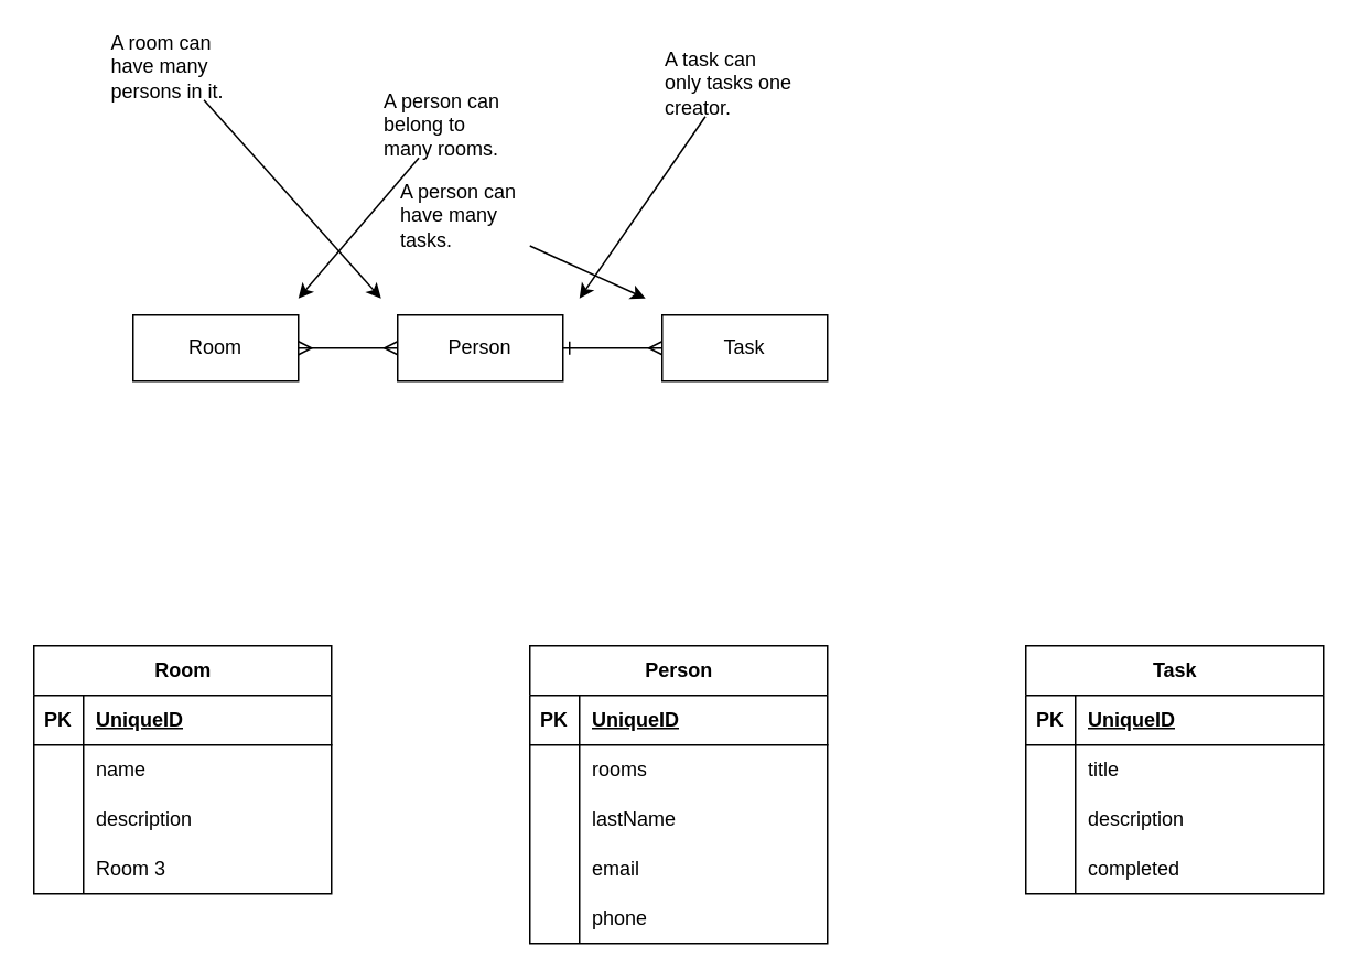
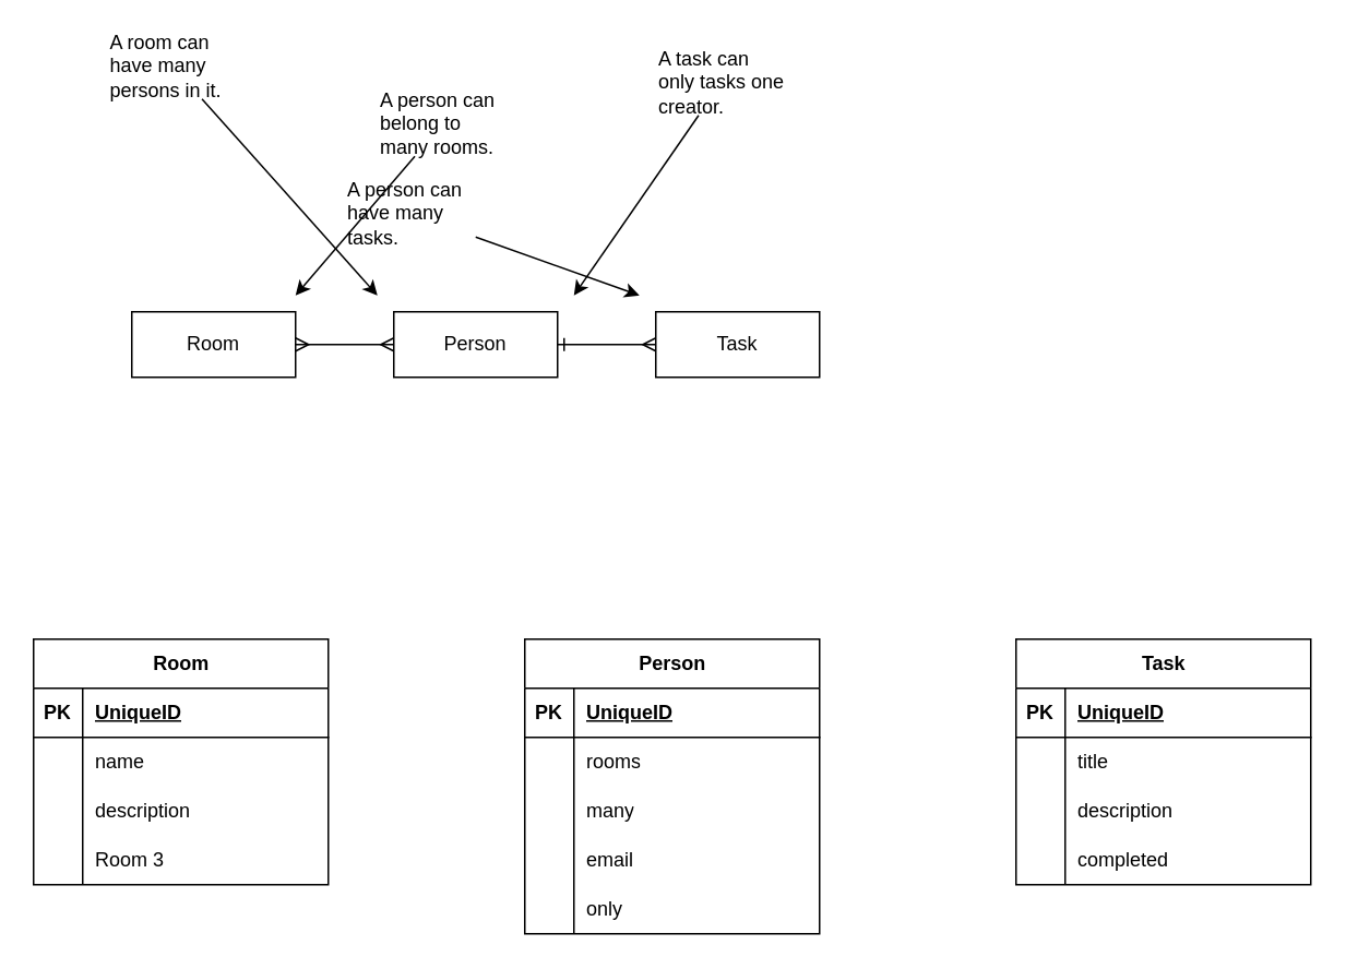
- <mxCell id="56" value="A person can have many tasks." style="text;html=1;align=left;verticalAlign=middle;whiteSpace=wrap;rounded=0;horizontal=1;" vertex="1" parent="1"><mxGeometry x="240" y="110" width="80" height="40" as="geometry" /></mxCell>
+ <mxCell id="56" value="A person can have many tasks." style="text;html=1;align=left;verticalAlign=middle;whiteSpace=wrap;rounded=0;horizontal=1;" vertex="1" parent="1"><mxGeometry x="210" y="110" width="80" height="40" as="geometry" /></mxCell>
- <mxCell id="24" value="lastName" style="shape=partialRectangle;connectable=0;fillColor=none;top=0;left=0;bottom=0;right=0;align=left;spacingLeft=6;overflow=hidden;whiteSpace=wrap;html=1;" vertex="1" parent="22"><mxGeometry x="30" width="150" height="30" as="geometry"><mxRectangle width="150" height="30" as="alternateBounds" /></mxGeometry></mxCell>
+ <mxCell id="24" value="many" style="shape=partialRectangle;connectable=0;fillColor=none;top=0;left=0;bottom=0;right=0;align=left;spacingLeft=6;overflow=hidden;whiteSpace=wrap;html=1;" vertex="1" parent="22"><mxGeometry x="30" width="150" height="30" as="geometry"><mxRectangle width="150" height="30" as="alternateBounds" /></mxGeometry></mxCell>
- <mxCell id="30" value="phone" style="shape=partialRectangle;connectable=0;fillColor=none;top=0;left=0;bottom=0;right=0;align=left;spacingLeft=6;overflow=hidden;whiteSpace=wrap;html=1;" vertex="1" parent="28"><mxGeometry x="30" width="150" height="30" as="geometry"><mxRectangle width="150" height="30" as="alternateBounds" /></mxGeometry></mxCell>
+ <mxCell id="30" value="only" style="shape=partialRectangle;connectable=0;fillColor=none;top=0;left=0;bottom=0;right=0;align=left;spacingLeft=6;overflow=hidden;whiteSpace=wrap;html=1;" vertex="1" parent="28"><mxGeometry x="30" width="150" height="30" as="geometry"><mxRectangle width="150" height="30" as="alternateBounds" /></mxGeometry></mxCell>
